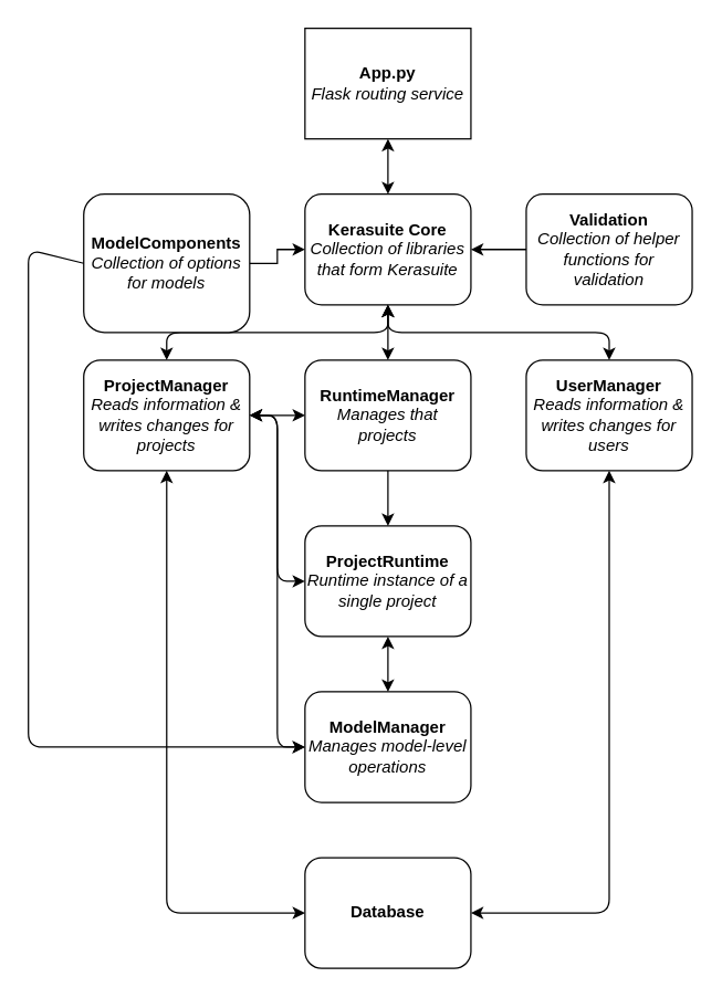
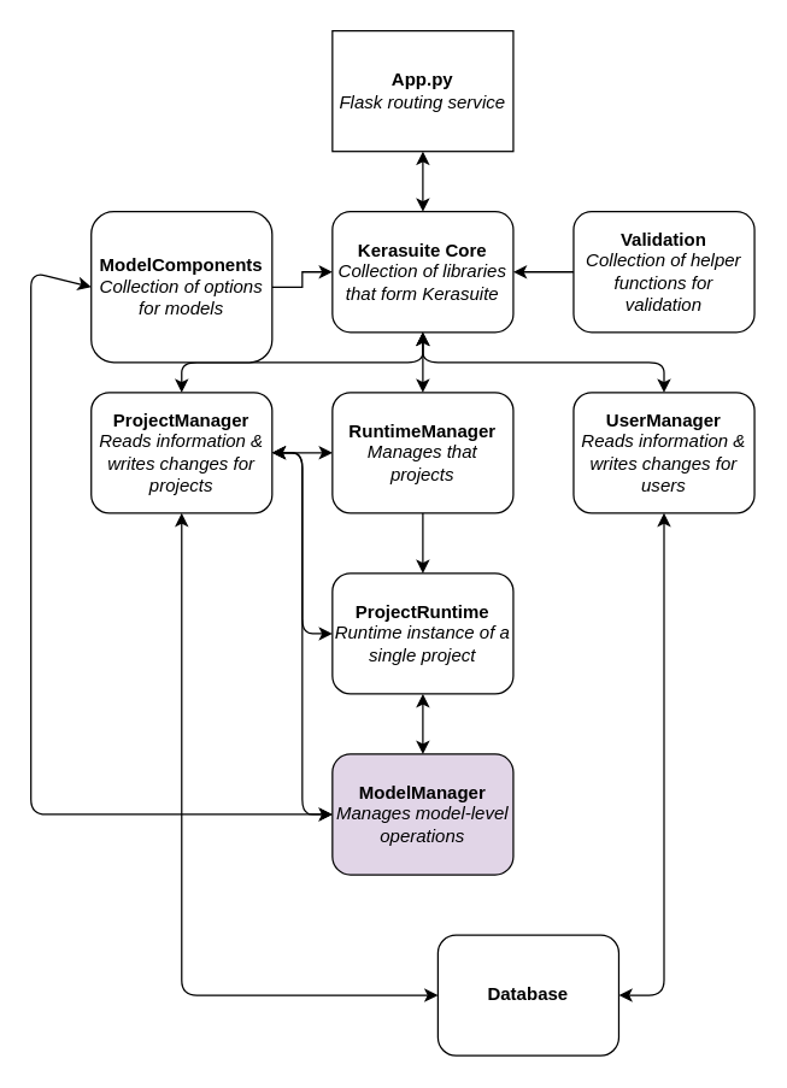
- <mxCell id="25" value="" style="endArrow=none;startArrow=classic;html=1;entryX=0;entryY=0.5;entryDx=0;entryDy=0;exitX=0;exitY=0.5;exitDx=0;exitDy=0;strokeWidth=1;" edge="1" parent="1" source="23" target="16"><mxGeometry width="50" height="50" relative="1" as="geometry"><mxPoint x="10" y="250" as="sourcePoint" /><mxPoint x="60" y="200" as="targetPoint" /><Array as="points"><mxPoint x="20" y="540" /><mxPoint x="20" y="180" /></Array></mxGeometry></mxCell>
+ <mxCell id="25" value="" style="endArrow=classic;startArrow=classic;html=1;entryX=0;entryY=0.5;entryDx=0;entryDy=0;exitX=0;exitY=0.5;exitDx=0;exitDy=0;strokeWidth=1;" edge="1" parent="1" source="23" target="16"><mxGeometry width="50" height="50" relative="1" as="geometry"><mxPoint x="10" y="250" as="sourcePoint" /><mxPoint x="60" y="200" as="targetPoint" /><Array as="points"><mxPoint x="20" y="540" /><mxPoint x="20" y="180" /></Array></mxGeometry></mxCell>
- <mxCell id="23" value="&lt;b&gt;ModelManager&lt;/b&gt;&lt;br&gt;&lt;i&gt;Manages model-level operations&lt;/i&gt;" style="rounded=1;whiteSpace=wrap;html=1;" vertex="1" parent="1"><mxGeometry x="220" y="500" width="120" height="80" as="geometry" /></mxCell>
+ <mxCell id="23" value="&lt;b&gt;ModelManager&lt;/b&gt;&lt;br&gt;&lt;i&gt;Manages model-level operations&lt;/i&gt;" style="rounded=1;whiteSpace=wrap;html=1;fillColor=#e1d5e7;" vertex="1" parent="1"><mxGeometry x="220" y="500" width="120" height="80" as="geometry" /></mxCell>
- <mxCell id="17" value="&lt;b&gt;Database&lt;/b&gt;" style="rounded=1;whiteSpace=wrap;html=1;" vertex="1" parent="1"><mxGeometry x="220" y="620" width="120" height="80" as="geometry" /></mxCell>
+ <mxCell id="17" value="&lt;b&gt;Database&lt;/b&gt;" style="rounded=1;whiteSpace=wrap;html=1;" vertex="1" parent="1"><mxGeometry x="290" y="620" width="120" height="80" as="geometry" /></mxCell>
